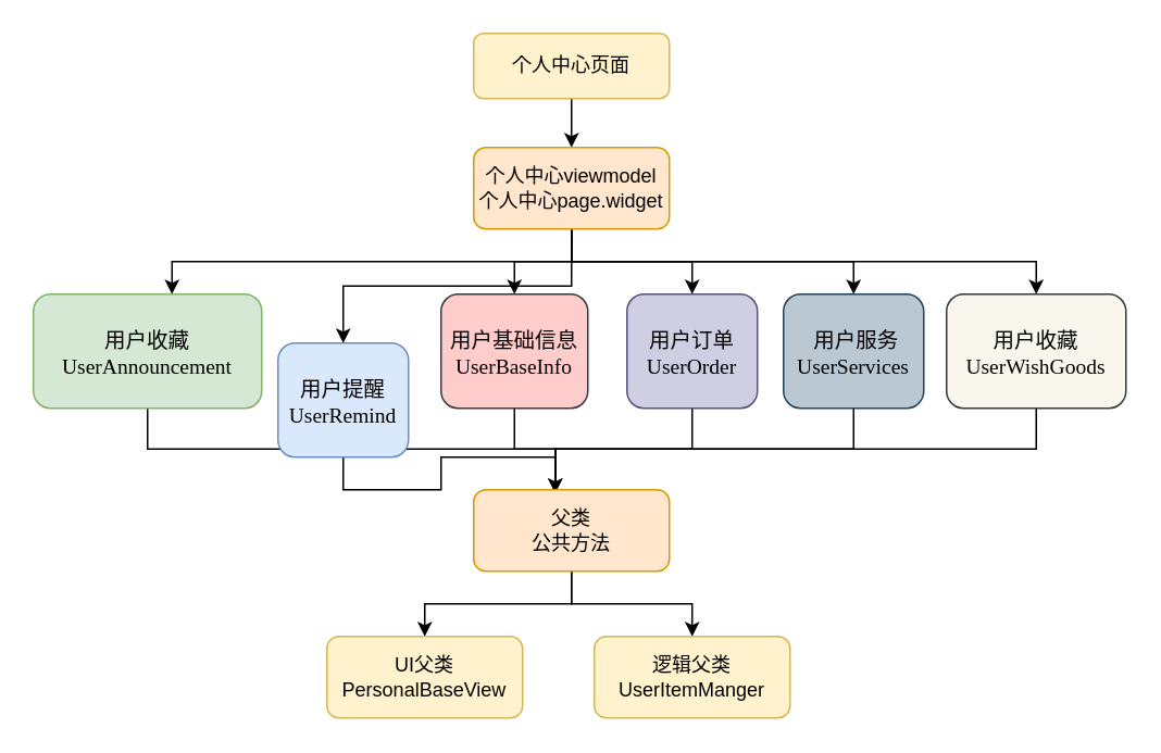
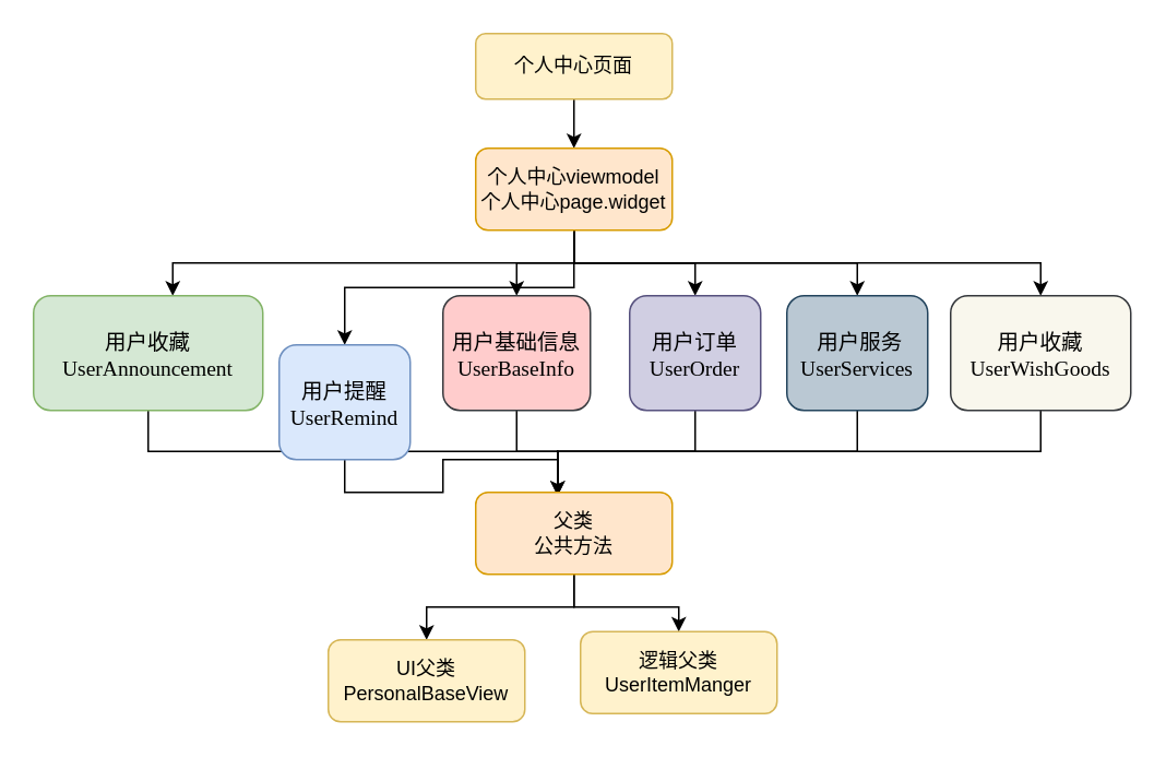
- <mxCell id="27" value="逻辑父类&lt;br&gt;UserItemManger" style="rounded=1;whiteSpace=wrap;html=1;fillColor=#fff2cc;strokeColor=#d6b656;" vertex="1" parent="1"><mxGeometry x="364" y="390" width="120" height="50" as="geometry" /></mxCell>
+ <mxCell id="27" value="逻辑父类&lt;br&gt;UserItemManger" style="rounded=1;whiteSpace=wrap;html=1;fillColor=#fff2cc;strokeColor=#d6b656;" vertex="1" parent="1"><mxGeometry x="354" y="385" width="120" height="50" as="geometry" /></mxCell>
